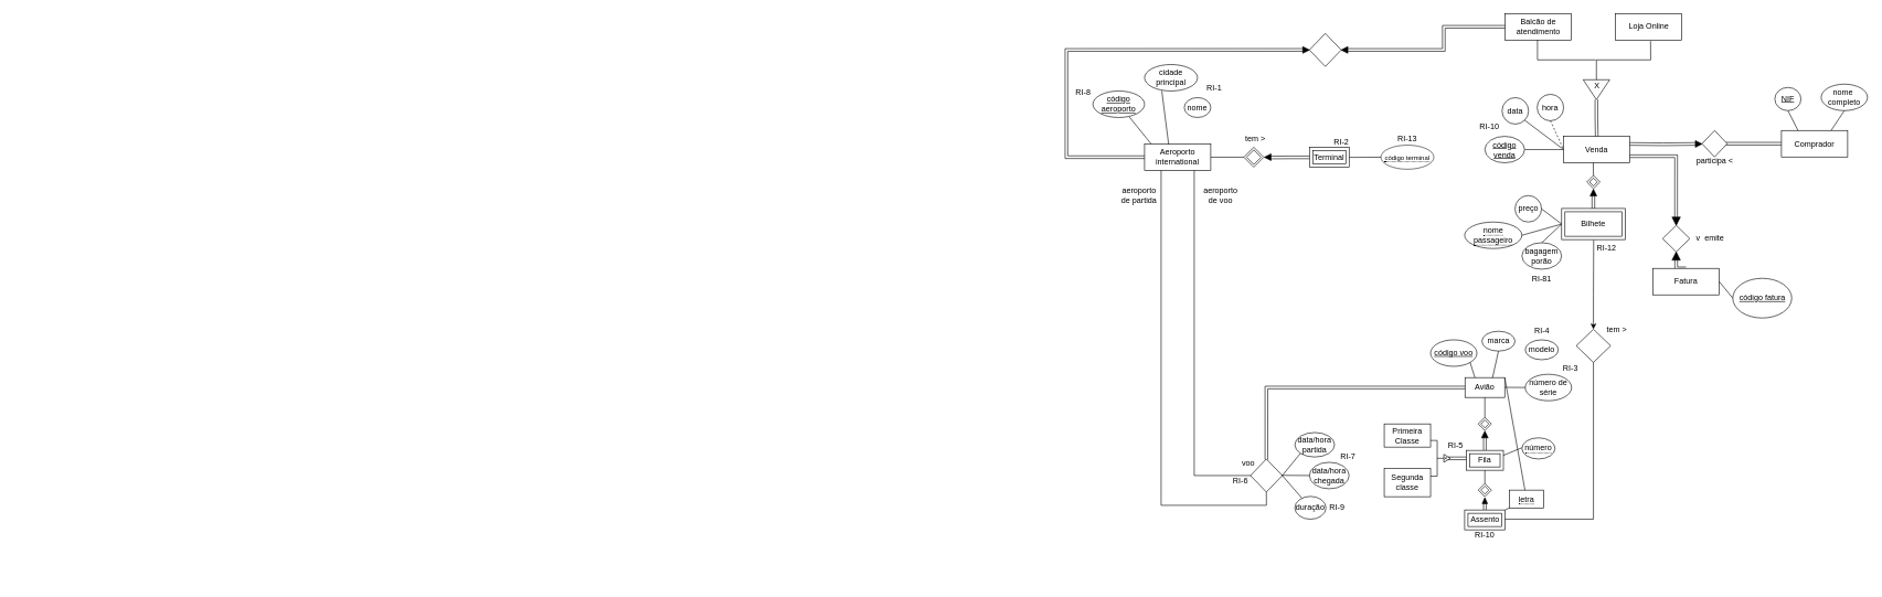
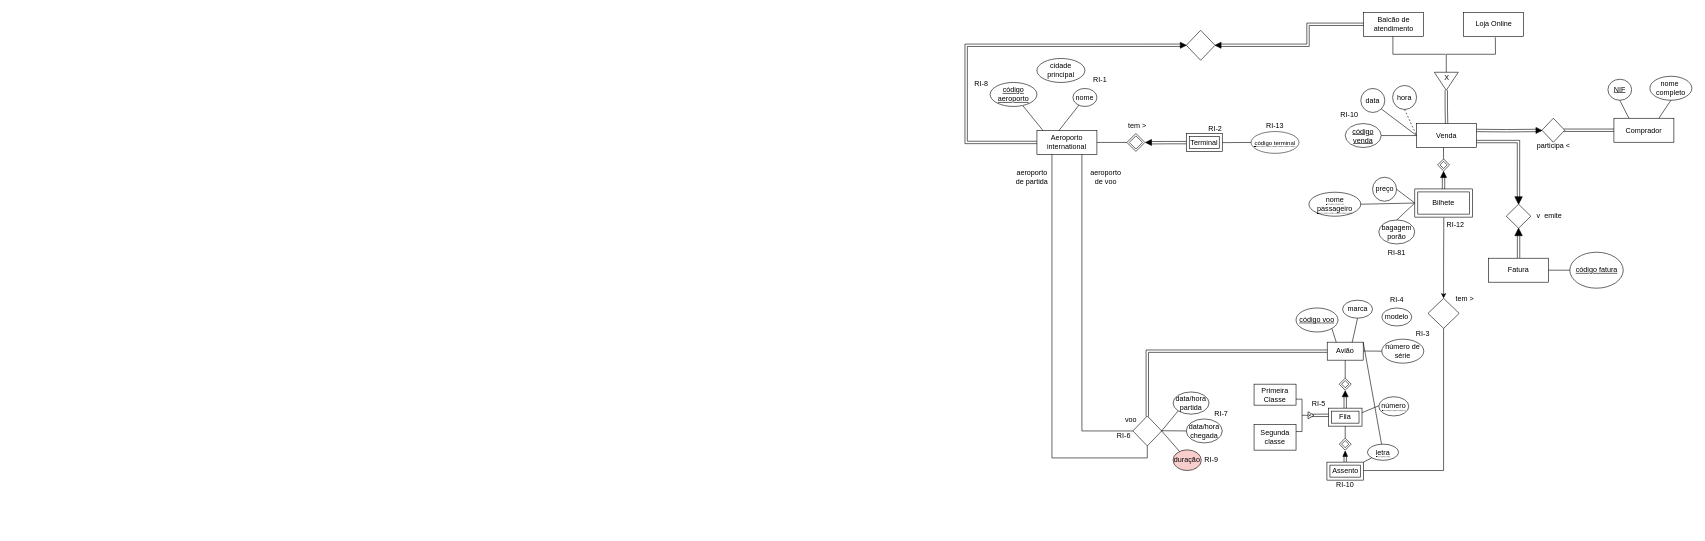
- <mxCell id="7" value="" style="endArrow=none;html=1;rounded=0;exitX=0.364;exitY=0.015;exitDx=0;exitDy=0;exitPerimeter=0;entryX=0.325;entryY=0.995;entryDx=0;entryDy=0;entryPerimeter=0;" edge="1" parent="1" source="3" target="6"><mxGeometry width="50" height="50" relative="1" as="geometry"><mxPoint x="1828" y="187" as="sourcePoint" /><mxPoint x="1758" y="157" as="targetPoint" /></mxGeometry></mxCell>
+ <mxCell id="7" value="" style="endArrow=none;html=1;rounded=0;exitX=0.364;exitY=0.015;exitDx=0;exitDy=0;exitPerimeter=0;" edge="1" parent="1" source="3" target="8"><mxGeometry width="50" height="50" relative="1" as="geometry"><mxPoint x="1828" y="187" as="sourcePoint" /><mxPoint x="1758" y="157" as="targetPoint" /></mxGeometry></mxCell>
- <mxCell id="114" value="&lt;span style=&quot;border-bottom: 1px dotted&quot;&gt;nome passageiro&lt;/span&gt;" style="ellipse;whiteSpace=wrap;html=1;align=center;" vertex="1" parent="1"><mxGeometry x="2211.5" y="335" width="86.44" height="40" as="geometry" /></mxCell>
+ <mxCell id="114" value="&lt;span style=&quot;border-bottom: 1px dotted&quot;&gt;nome passageiro&lt;/span&gt;" style="ellipse;whiteSpace=wrap;html=1;align=center;" vertex="1" parent="1"><mxGeometry x="2181.5" y="320" width="86.44" height="40" as="geometry" /></mxCell>
- <mxCell id="44" value="Fatura" style="rounded=0;whiteSpace=wrap;html=1;" vertex="1" parent="1"><mxGeometry x="2496" y="405" width="100" height="40" as="geometry" /></mxCell>
+ <mxCell id="44" value="Fatura" style="rounded=0;whiteSpace=wrap;html=1;" vertex="1" parent="1"><mxGeometry x="2481" y="430" width="100" height="40" as="geometry" /></mxCell>
- <mxCell id="29" value="&lt;span style=&quot;border-bottom: 1px dotted&quot;&gt;letra&lt;/span&gt;" style="whiteSpace=wrap;html=1;align=center;rounded=0;" vertex="1" parent="1"><mxGeometry x="2279" y="740" width="52" height="27" as="geometry" /></mxCell>
+ <mxCell id="29" value="&lt;span style=&quot;border-bottom: 1px dotted&quot;&gt;letra&lt;/span&gt;" style="ellipse;whiteSpace=wrap;html=1;align=center;" vertex="1" parent="1"><mxGeometry x="2279" y="740" width="52" height="27" as="geometry" /></mxCell>
- <mxCell id="83" value="duração" style="ellipse;whiteSpace=wrap;html=1;" vertex="1" parent="1"><mxGeometry x="1955" y="749.5" width="47" height="34.5" as="geometry" /></mxCell>
+ <mxCell id="83" value="duração" style="ellipse;whiteSpace=wrap;html=1;fillColor=#f8cecc;" vertex="1" parent="1"><mxGeometry x="1955" y="749.5" width="47" height="34.5" as="geometry" /></mxCell>
